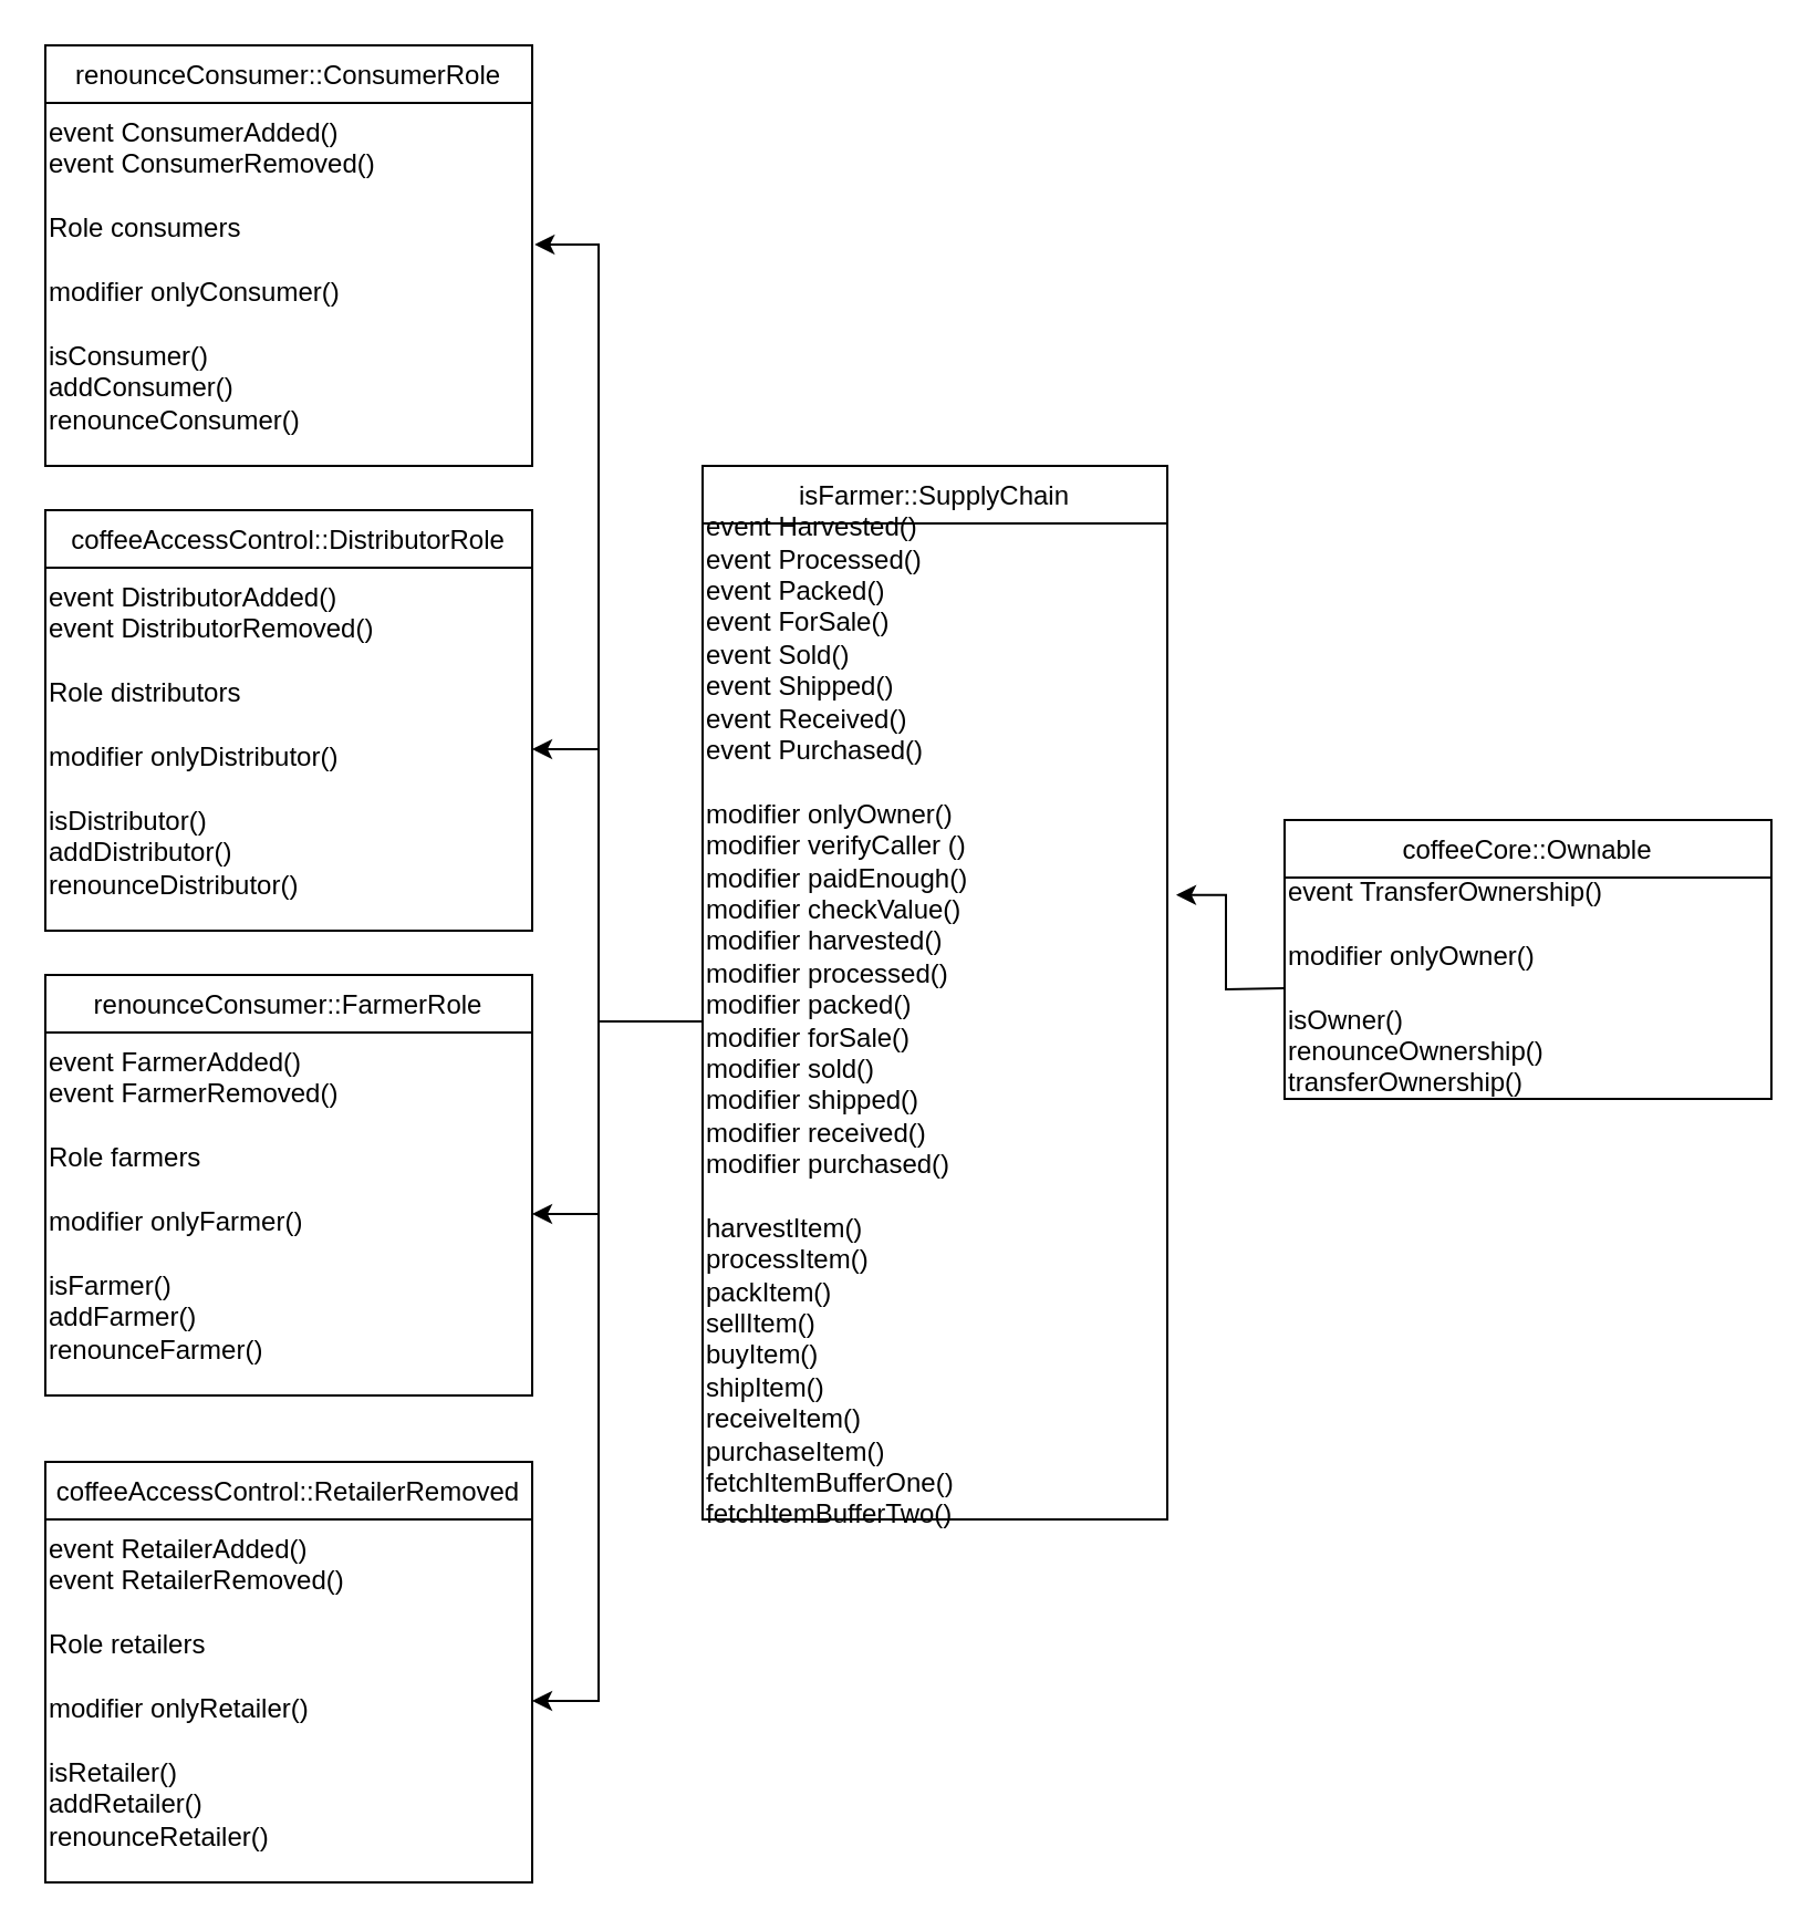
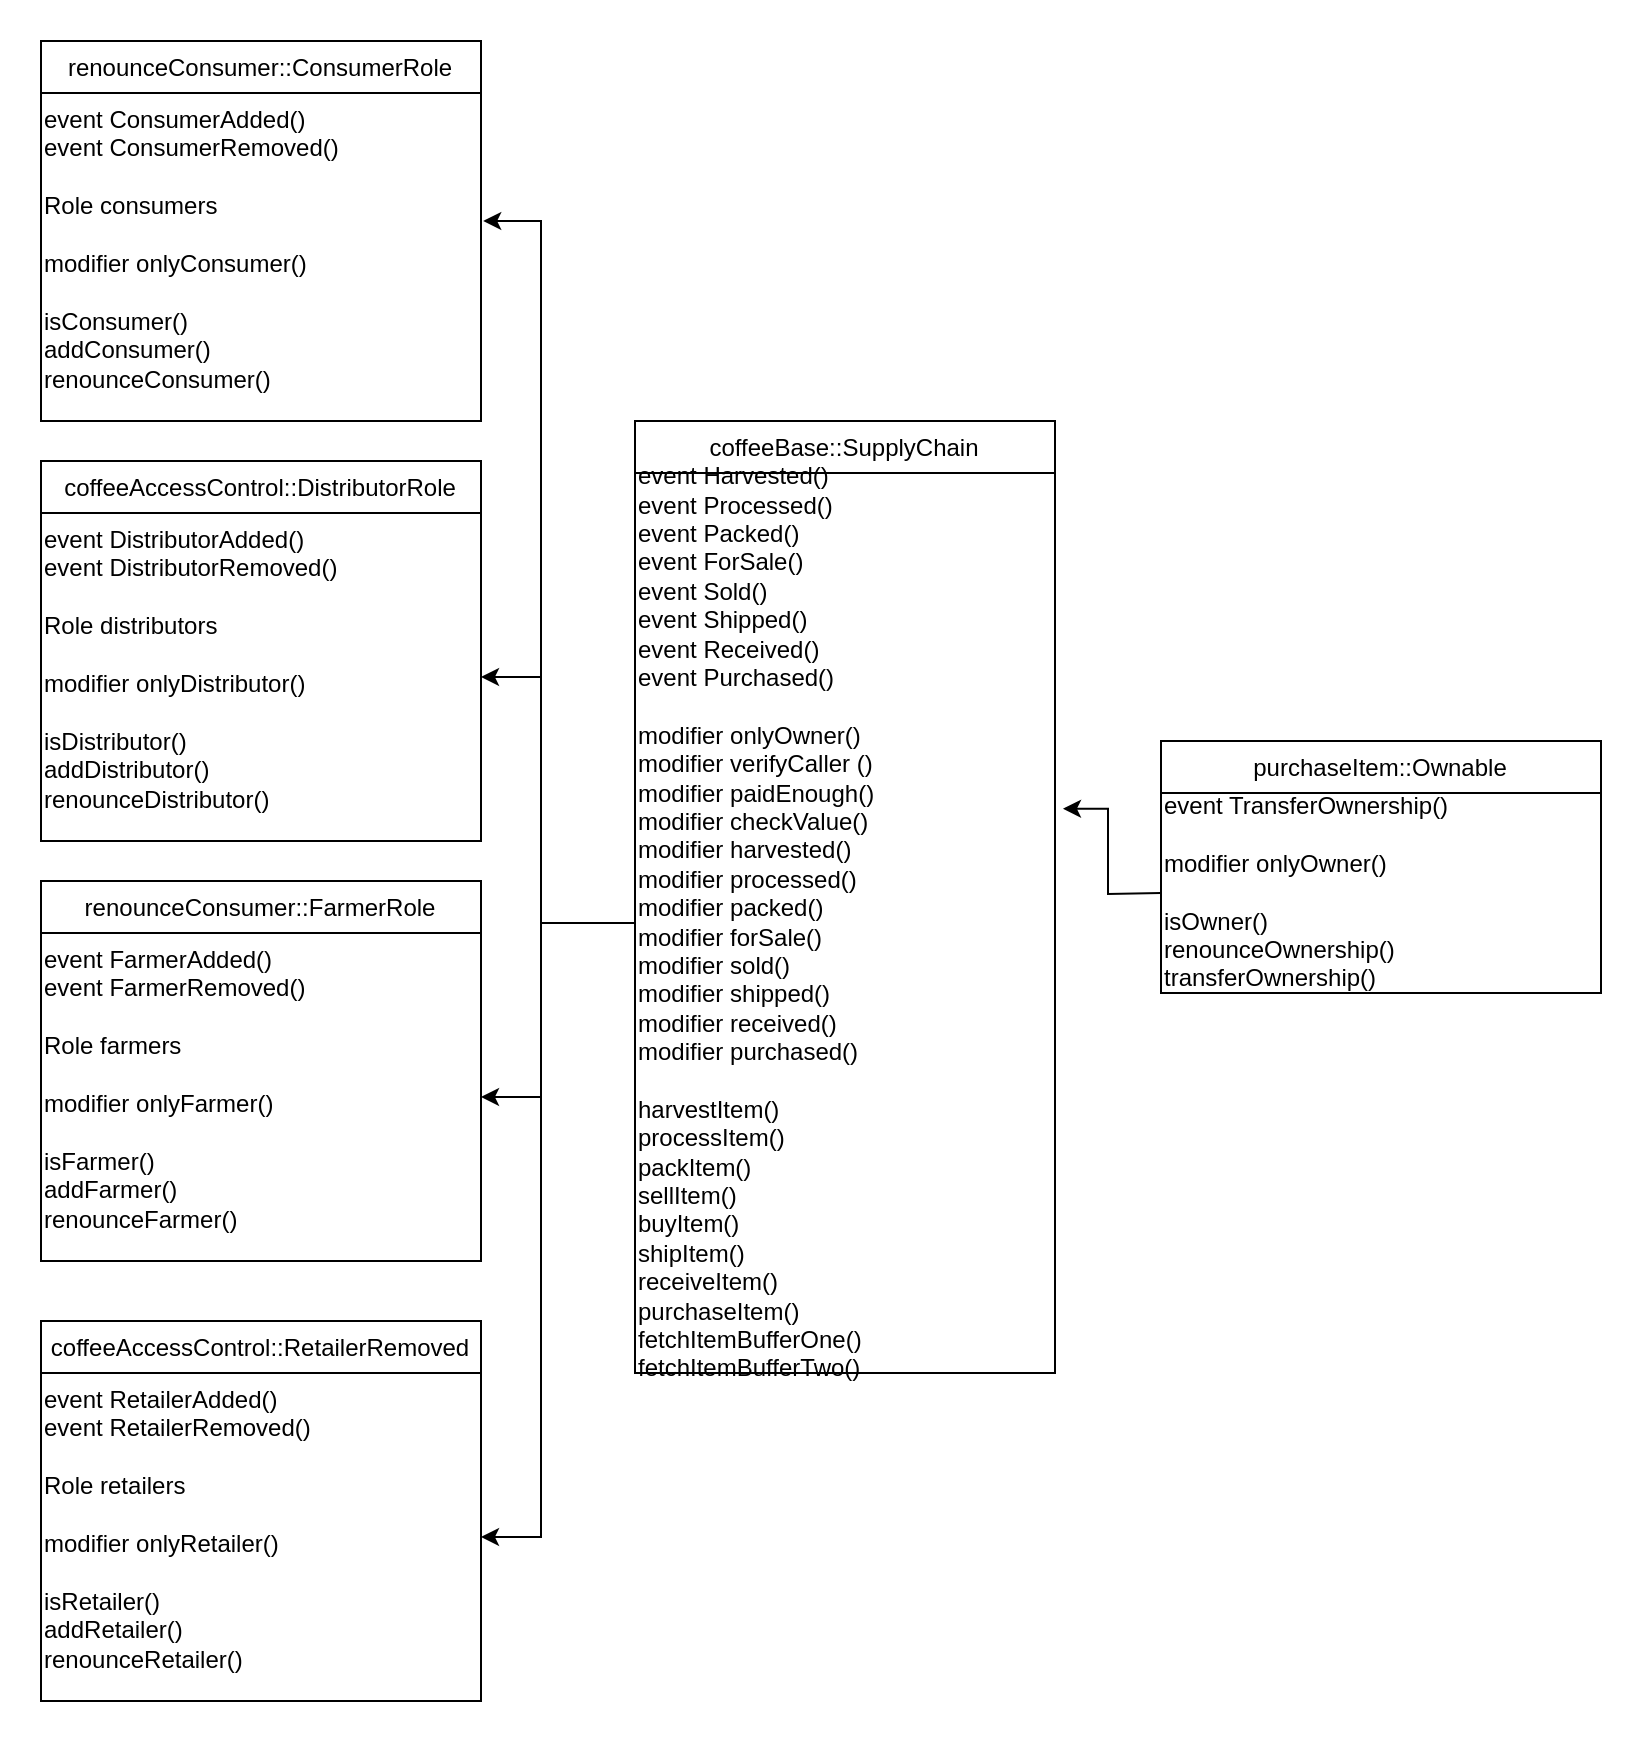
- <mxCell id="6" value="isFarmer::SupplyChain" style="swimlane;fontStyle=0;childLayout=stackLayout;horizontal=1;startSize=26;fillColor=none;horizontalStack=0;resizeParent=1;resizeParentMax=0;resizeLast=0;collapsible=1;marginBottom=0;" parent="5" vertex="1"><mxGeometry x="4" width="210" height="476" as="geometry" /></mxCell>
+ <mxCell id="6" value="coffeeBase::SupplyChain" style="swimlane;fontStyle=0;childLayout=stackLayout;horizontal=1;startSize=26;fillColor=none;horizontalStack=0;resizeParent=1;resizeParentMax=0;resizeLast=0;collapsible=1;marginBottom=0;" parent="5" vertex="1"><mxGeometry x="4" width="210" height="476" as="geometry" /></mxCell>
- <mxCell id="3" value="coffeeCore::Ownable" style="swimlane;fontStyle=0;childLayout=stackLayout;horizontal=1;startSize=26;fillColor=none;horizontalStack=0;resizeParent=1;resizeParentMax=0;resizeLast=0;collapsible=1;marginBottom=0;" parent="2" vertex="1"><mxGeometry width="220" height="126" as="geometry" /></mxCell>
+ <mxCell id="3" value="purchaseItem::Ownable" style="swimlane;fontStyle=0;childLayout=stackLayout;horizontal=1;startSize=26;fillColor=none;horizontalStack=0;resizeParent=1;resizeParentMax=0;resizeLast=0;collapsible=1;marginBottom=0;" parent="2" vertex="1"><mxGeometry width="220" height="126" as="geometry" /></mxCell>
